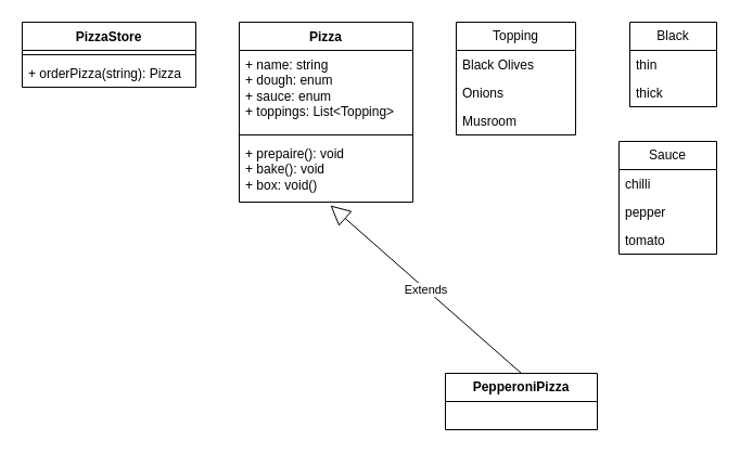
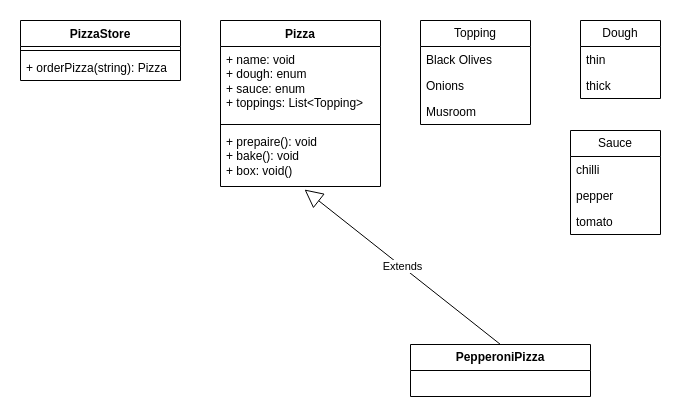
- <mxCell id="6" value="Black" style="swimlane;fontStyle=0;childLayout=stackLayout;horizontal=1;startSize=26;fillColor=none;horizontalStack=0;resizeParent=1;resizeParentMax=0;resizeLast=0;collapsible=1;marginBottom=0;whiteSpace=wrap;html=1;" vertex="1" parent="1"><mxGeometry x="580" y="20" width="80" height="78" as="geometry" /></mxCell>
+ <mxCell id="6" value="Dough" style="swimlane;fontStyle=0;childLayout=stackLayout;horizontal=1;startSize=26;fillColor=none;horizontalStack=0;resizeParent=1;resizeParentMax=0;resizeLast=0;collapsible=1;marginBottom=0;whiteSpace=wrap;html=1;" vertex="1" parent="1"><mxGeometry x="580" y="20" width="80" height="78" as="geometry" /></mxCell>
- <mxCell id="3" value="+ name: string&lt;div&gt;+ dough: enum&lt;/div&gt;&lt;div&gt;+ sauce: enum&lt;/div&gt;&lt;div&gt;+ toppings: List&amp;lt;Topping&amp;gt;&lt;/div&gt;" style="text;strokeColor=none;fillColor=none;align=left;verticalAlign=top;spacingLeft=4;spacingRight=4;overflow=hidden;rotatable=0;points=[[0,0.5],[1,0.5]];portConstraint=eastwest;whiteSpace=wrap;html=1;" vertex="1" parent="2"><mxGeometry y="26" width="160" height="74" as="geometry" /></mxCell>
+ <mxCell id="3" value="+ name: void&lt;div&gt;+ dough: enum&lt;/div&gt;&lt;div&gt;+ sauce: enum&lt;/div&gt;&lt;div&gt;+ toppings: List&amp;lt;Topping&amp;gt;&lt;/div&gt;" style="text;strokeColor=none;fillColor=none;align=left;verticalAlign=top;spacingLeft=4;spacingRight=4;overflow=hidden;rotatable=0;points=[[0,0.5],[1,0.5]];portConstraint=eastwest;whiteSpace=wrap;html=1;" vertex="1" parent="2"><mxGeometry y="26" width="160" height="74" as="geometry" /></mxCell>
- <mxCell id="17" value="&lt;b&gt;PepperoniPizza&lt;/b&gt;" style="swimlane;fontStyle=0;childLayout=stackLayout;horizontal=1;startSize=26;fillColor=none;horizontalStack=0;resizeParent=1;resizeParentMax=0;resizeLast=0;collapsible=1;marginBottom=0;whiteSpace=wrap;html=1;" vertex="1" parent="1"><mxGeometry x="410" y="344" width="140" height="52" as="geometry" /></mxCell>
+ <mxCell id="17" value="&lt;b&gt;PepperoniPizza&lt;/b&gt;" style="swimlane;fontStyle=0;childLayout=stackLayout;horizontal=1;startSize=26;fillColor=none;horizontalStack=0;resizeParent=1;resizeParentMax=0;resizeLast=0;collapsible=1;marginBottom=0;whiteSpace=wrap;html=1;" vertex="1" parent="1"><mxGeometry x="410" y="344" width="180" height="52" as="geometry" /></mxCell>
